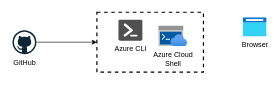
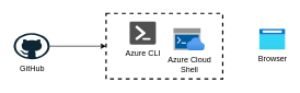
- <mxCell id="3" value="Browser" style="aspect=fixed;html=1;points=[];align=center;image;fontSize=12;image=img/lib/azure2/general/Browser.svg;dashed=1;strokeColor=#000000;strokeWidth=2;fillColor=none;" parent="1" vertex="1"><mxGeometry x="405" y="29" width="40" height="32" as="geometry" /></mxCell>
+ <mxCell id="3" value="Browser" style="aspect=fixed;html=1;points=[];align=center;image;fontSize=12;image=img/lib/azure2/general/Browser.svg;dashed=1;strokeColor=#000000;strokeWidth=2;fillColor=none;" parent="1" vertex="1"><mxGeometry x="395" y="44" width="40" height="32" as="geometry" /></mxCell>
- <mxCell id="2" value="GitHub" style="dashed=0;outlineConnect=0;html=1;align=center;labelPosition=center;verticalLabelPosition=bottom;verticalAlign=top;shape=mxgraph.weblogos.github" parent="1" vertex="1"><mxGeometry x="20" y="50" width="40" height="40" as="geometry" /></mxCell>
+ <mxCell id="2" value="GitHub" style="dashed=0;outlineConnect=0;html=1;align=center;labelPosition=center;verticalLabelPosition=bottom;verticalAlign=top;shape=mxgraph.weblogos.github" parent="1" vertex="1"><mxGeometry x="20" y="50" width="55" height="40" as="geometry" /></mxCell>
